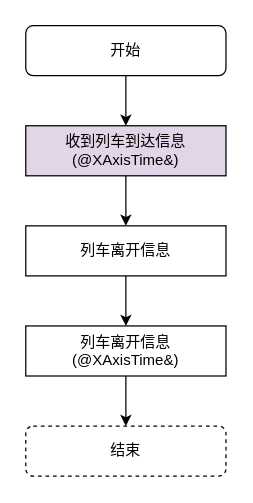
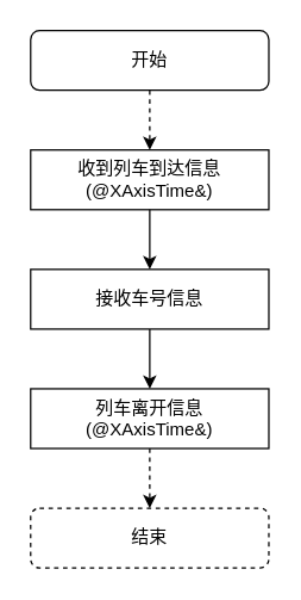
- <mxCell id="7" value="" style="endArrow=classic;html=1;exitX=0.5;exitY=1;exitDx=0;exitDy=0;" edge="1" parent="1" source="2" target="3"><mxGeometry width="50" height="50" relative="1" as="geometry"><mxPoint x="260" y="430" as="sourcePoint" /><mxPoint x="310" y="380" as="targetPoint" /></mxGeometry></mxCell>
+ <mxCell id="7" value="" style="endArrow=classic;html=1;exitX=0.5;exitY=1;exitDx=0;exitDy=0;dashed=1;" edge="1" parent="1" source="2" target="3"><mxGeometry width="50" height="50" relative="1" as="geometry"><mxPoint x="260" y="430" as="sourcePoint" /><mxPoint x="310" y="380" as="targetPoint" /></mxGeometry></mxCell>
- <mxCell id="3" value="收到列车到达信息&lt;br&gt;(@XAxisTime&amp;amp;)" style="rounded=0;whiteSpace=wrap;html=1;fillColor=#e1d5e7;" vertex="1" parent="1"><mxGeometry x="20" y="100" width="160" height="40" as="geometry" /></mxCell>
+ <mxCell id="3" value="收到列车到达信息&lt;br&gt;(@XAxisTime&amp;amp;)" style="rounded=0;whiteSpace=wrap;html=1;" vertex="1" parent="1"><mxGeometry x="20" y="100" width="160" height="40" as="geometry" /></mxCell>
- <mxCell id="4" value="列车离开信息" style="rounded=0;whiteSpace=wrap;html=1;" vertex="1" parent="1"><mxGeometry x="20" y="180" width="160" height="40" as="geometry" /></mxCell>
+ <mxCell id="4" value="接收车号信息" style="rounded=0;whiteSpace=wrap;html=1;" vertex="1" parent="1"><mxGeometry x="20" y="180" width="160" height="40" as="geometry" /></mxCell>
- <mxCell id="10" value="" style="endArrow=classic;html=1;exitX=0.5;exitY=1;exitDx=0;exitDy=0;entryX=0.5;entryY=0;entryDx=0;entryDy=0;" edge="1" parent="1" source="5" target="6"><mxGeometry width="50" height="50" relative="1" as="geometry"><mxPoint x="260" y="310" as="sourcePoint" /><mxPoint x="310" y="260" as="targetPoint" /></mxGeometry></mxCell>
+ <mxCell id="10" value="" style="endArrow=classic;html=1;exitX=0.5;exitY=1;exitDx=0;exitDy=0;entryX=0.5;entryY=0;entryDx=0;entryDy=0;dashed=1;" edge="1" parent="1" source="5" target="6"><mxGeometry width="50" height="50" relative="1" as="geometry"><mxPoint x="260" y="310" as="sourcePoint" /><mxPoint x="310" y="260" as="targetPoint" /></mxGeometry></mxCell>
